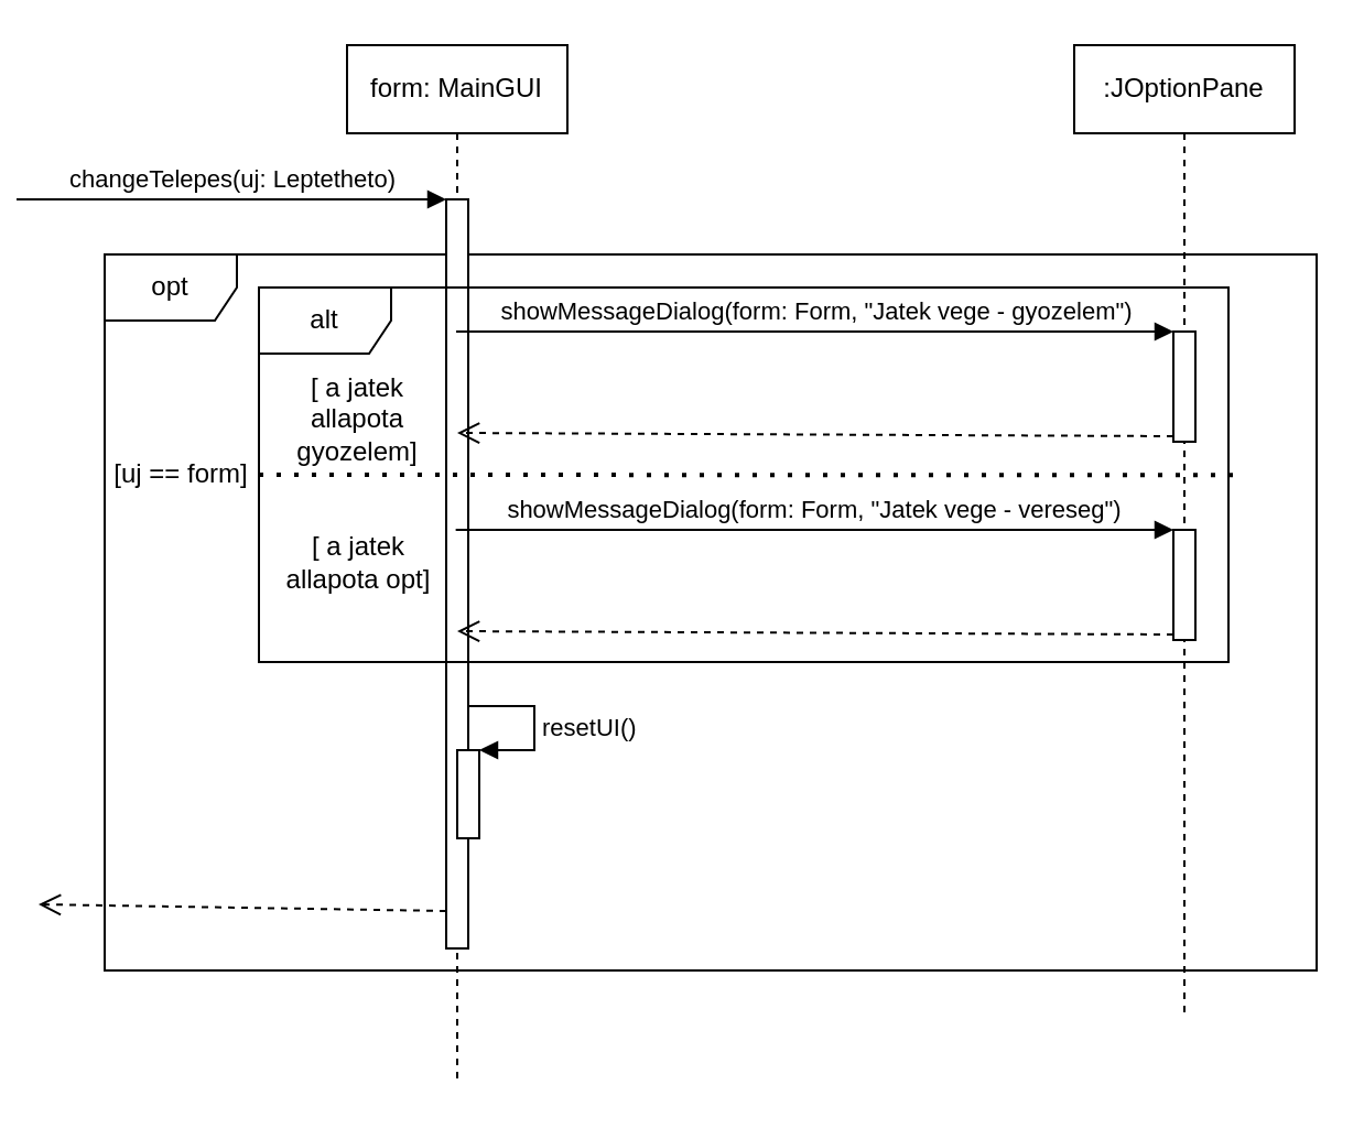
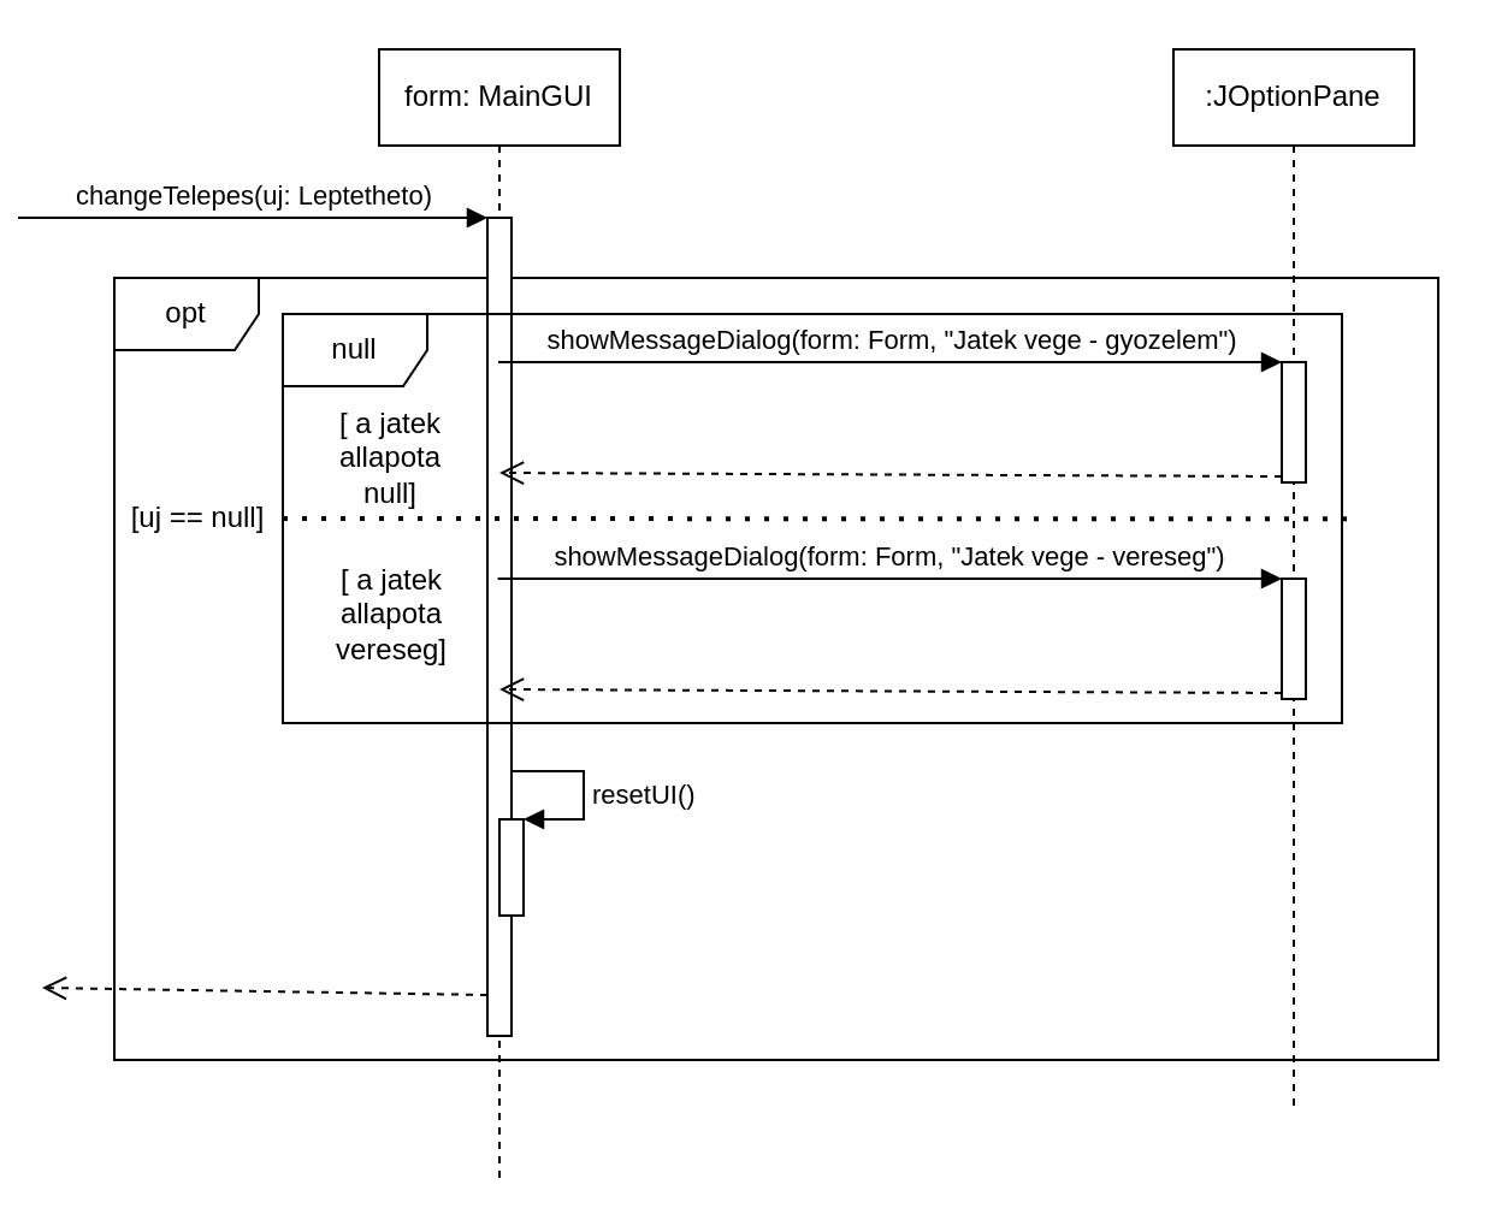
- <mxCell id="14" value="alt" style="shape=umlFrame;whiteSpace=wrap;html=1;" vertex="1" parent="1"><mxGeometry x="90" y="130" width="440" height="170" as="geometry" /></mxCell>
+ <mxCell id="14" value="null" style="shape=umlFrame;whiteSpace=wrap;html=1;" vertex="1" parent="1"><mxGeometry x="90" y="130" width="440" height="170" as="geometry" /></mxCell>
- <mxCell id="18" value="[ a jatek allapota gyozelem]" style="text;html=1;strokeColor=none;fillColor=none;align=center;verticalAlign=middle;whiteSpace=wrap;rounded=0;" vertex="1" parent="1"><mxGeometry x="110" y="180" width="50" height="20" as="geometry" /></mxCell>
+ <mxCell id="18" value="[ a jatek allapota null]" style="text;html=1;strokeColor=none;fillColor=none;align=center;verticalAlign=middle;whiteSpace=wrap;rounded=0;" vertex="1" parent="1"><mxGeometry x="110" y="180" width="50" height="20" as="geometry" /></mxCell>
- <mxCell id="20" value="[uj == form]" style="text;html=1;strokeColor=none;fillColor=none;align=center;verticalAlign=middle;whiteSpace=wrap;rounded=0;" vertex="1" parent="1"><mxGeometry y="205" width="70" height="20" as="geometry" x="20" /></mxCell>
+ <mxCell id="20" value="[uj == null]" style="text;html=1;strokeColor=none;fillColor=none;align=center;verticalAlign=middle;whiteSpace=wrap;rounded=0;" vertex="1" parent="1"><mxGeometry y="205" width="70" height="20" as="geometry" x="20" /></mxCell>
- <mxCell id="19" value="[ a jatek allapota opt]" style="text;html=1;strokeColor=none;fillColor=none;align=center;verticalAlign=middle;whiteSpace=wrap;rounded=0;" vertex="1" parent="1"><mxGeometry x="97.5" y="245" width="75" height="20" as="geometry" /></mxCell>
+ <mxCell id="19" value="[ a jatek allapota vereseg]" style="text;html=1;strokeColor=none;fillColor=none;align=center;verticalAlign=middle;whiteSpace=wrap;rounded=0;" vertex="1" parent="1"><mxGeometry x="97.5" y="245" width="75" height="20" as="geometry" /></mxCell>
